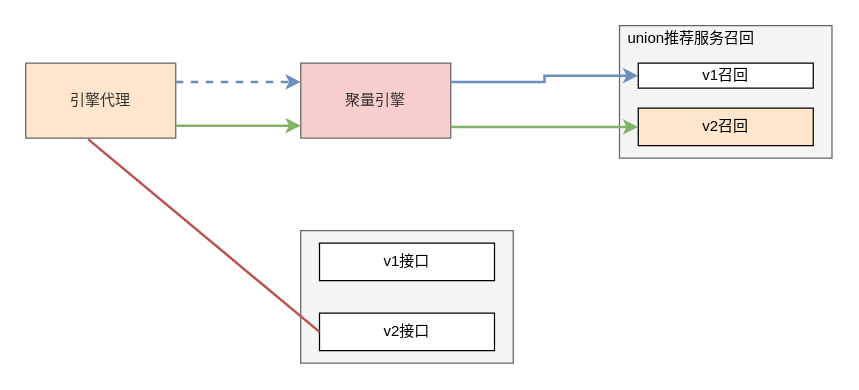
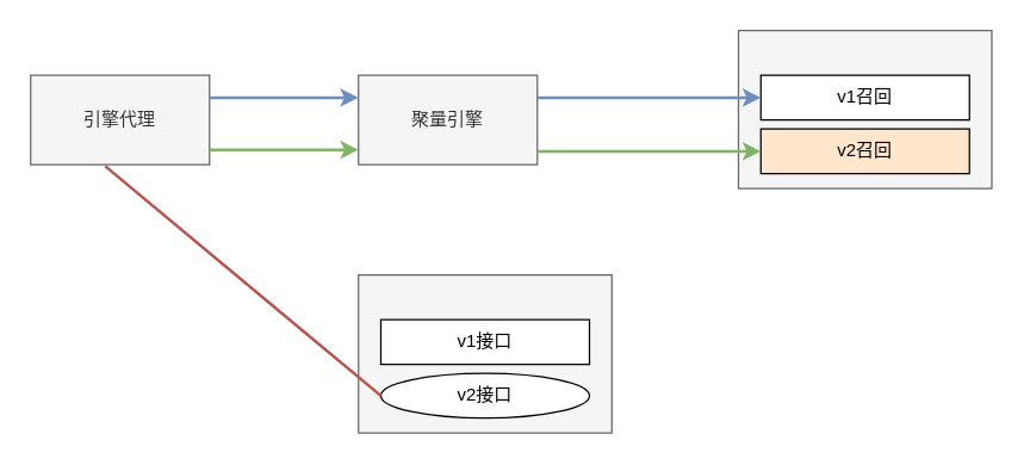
- <mxCell id="8" value="union推荐服务召回" style="text;html=1;strokeColor=none;fillColor=none;align=center;verticalAlign=middle;whiteSpace=wrap;rounded=0;" vertex="1" parent="1"><mxGeometry x="495" y="20" width="115" height="20" as="geometry" /></mxCell>
- <mxCell id="9" value="v1召回" style="rounded=0;whiteSpace=wrap;html=1;" vertex="1" parent="1"><mxGeometry x="510" y="50" width="140" height="20" as="geometry" /></mxCell>
+ <mxCell id="9" value="v1召回" style="rounded=0;whiteSpace=wrap;html=1;" vertex="1" parent="1"><mxGeometry x="510" y="50" width="140" height="30" as="geometry" /></mxCell>
- <mxCell id="14" value="" style="endArrow=classic;html=1;rounded=0;exitX=1;exitY=0.25;exitDx=0;exitDy=0;entryX=0;entryY=0.25;entryDx=0;entryDy=0;strokeColor=#6c8ebf;fillColor=#dae8fc;strokeWidth=2;dashed=1;" edge="1" parent="1" source="2" target="3"><mxGeometry width="50" height="50" relative="1" as="geometry"><mxPoint x="150" y="40" as="sourcePoint" /><mxPoint x="200" y="-10" as="targetPoint" /></mxGeometry></mxCell>
+ <mxCell id="14" value="" style="endArrow=classic;html=1;rounded=0;exitX=1;exitY=0.25;exitDx=0;exitDy=0;entryX=0;entryY=0.25;entryDx=0;entryDy=0;strokeColor=#6c8ebf;fillColor=#dae8fc;strokeWidth=2;" edge="1" parent="1" source="2" target="3"><mxGeometry width="50" height="50" relative="1" as="geometry"><mxPoint x="150" y="40" as="sourcePoint" /><mxPoint x="200" y="-10" as="targetPoint" /></mxGeometry></mxCell>
- <mxCell id="2" value="引擎代理" style="rounded=0;whiteSpace=wrap;html=1;fillColor=#ffe6cc;fontColor=#333333;strokeColor=#666666;" vertex="1" parent="1"><mxGeometry x="20" y="50" width="120" height="60" as="geometry" /></mxCell>
+ <mxCell id="2" value="引擎代理" style="rounded=0;whiteSpace=wrap;html=1;fillColor=#f5f5f5;fontColor=#333333;strokeColor=#666666;" vertex="1" parent="1"><mxGeometry x="20" y="50" width="120" height="60" as="geometry" /></mxCell>
- <mxCell id="3" value="聚量引擎" style="rounded=0;whiteSpace=wrap;html=1;fillColor=#f8cecc;fontColor=#333333;strokeColor=#666666;" vertex="1" parent="1"><mxGeometry x="240" y="50" width="120" height="60" as="geometry" /></mxCell>
+ <mxCell id="3" value="聚量引擎" style="rounded=0;whiteSpace=wrap;html=1;fillColor=#f5f5f5;fontColor=#333333;strokeColor=#666666;" vertex="1" parent="1"><mxGeometry x="240" y="50" width="120" height="60" as="geometry" /></mxCell>
- <mxCell id="5" value="v1接口" style="rounded=0;whiteSpace=wrap;html=1;" vertex="1" parent="1"><mxGeometry x="255" y="194" width="140" height="30" as="geometry" /></mxCell>
+ <mxCell id="5" value="v1接口" style="rounded=0;whiteSpace=wrap;html=1;" vertex="1" parent="1"><mxGeometry x="255" y="214" width="140" height="30" as="geometry" /></mxCell>
- <mxCell id="6" value="v2接口" style="rounded=0;whiteSpace=wrap;html=1;" vertex="1" parent="1"><mxGeometry x="255" y="250" width="140" height="30" as="geometry" /></mxCell>
+ <mxCell id="6" value="v2接口" style="ellipse;whiteSpace=wrap;html=1;" vertex="1" parent="1"><mxGeometry x="255" y="250" width="140" height="30" as="geometry" /></mxCell>
